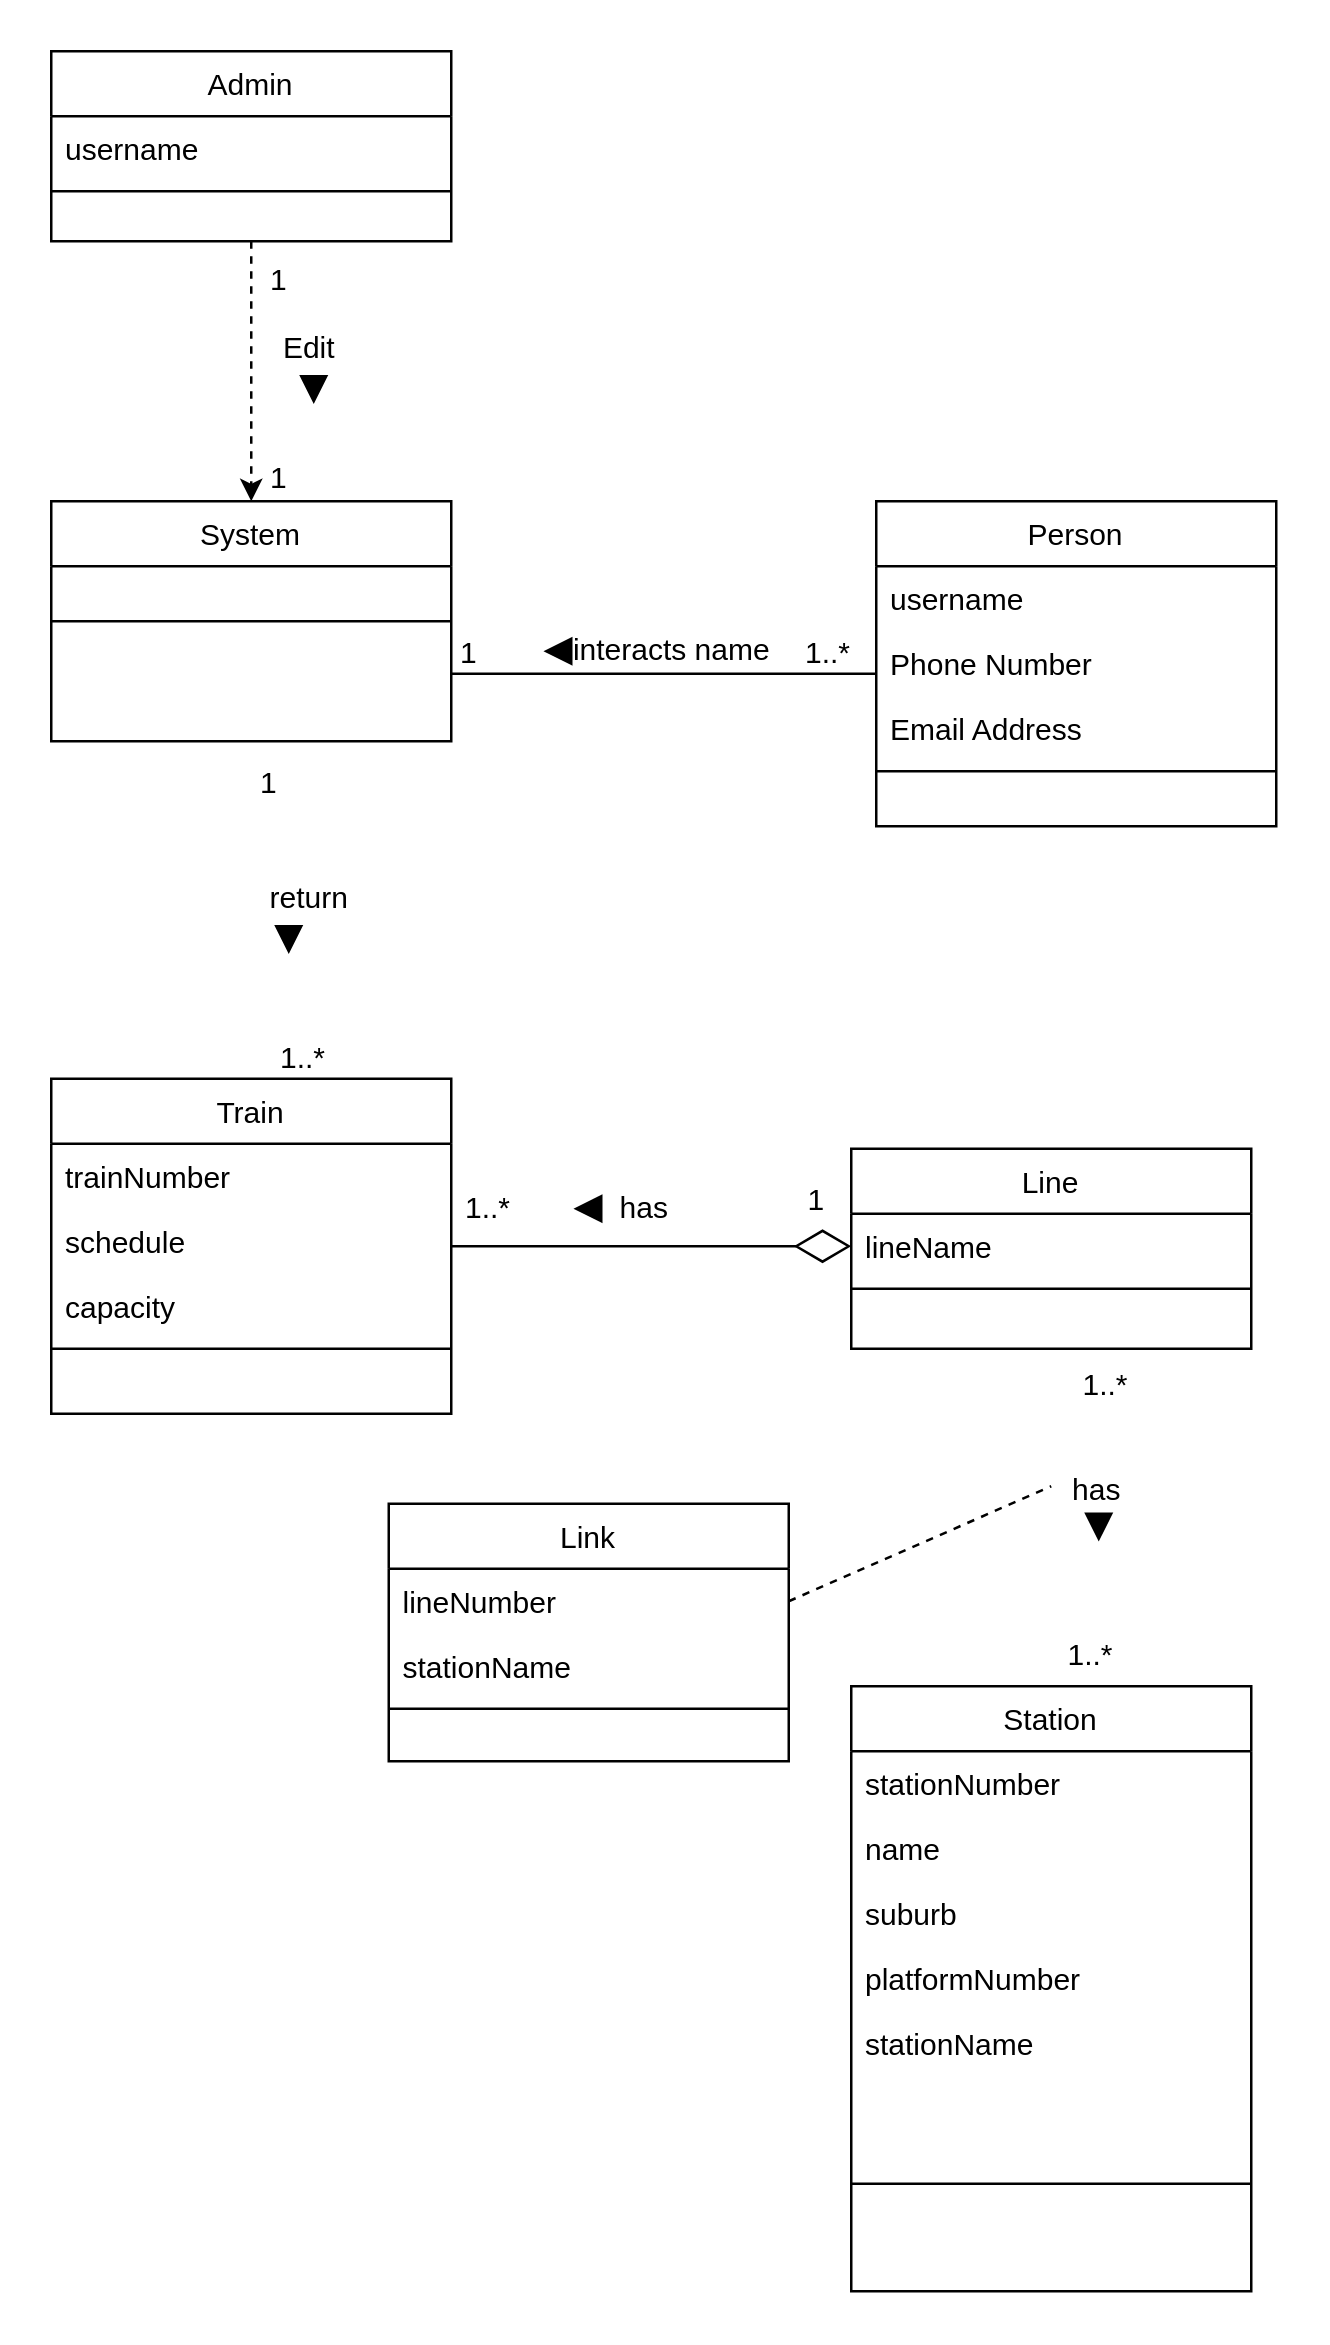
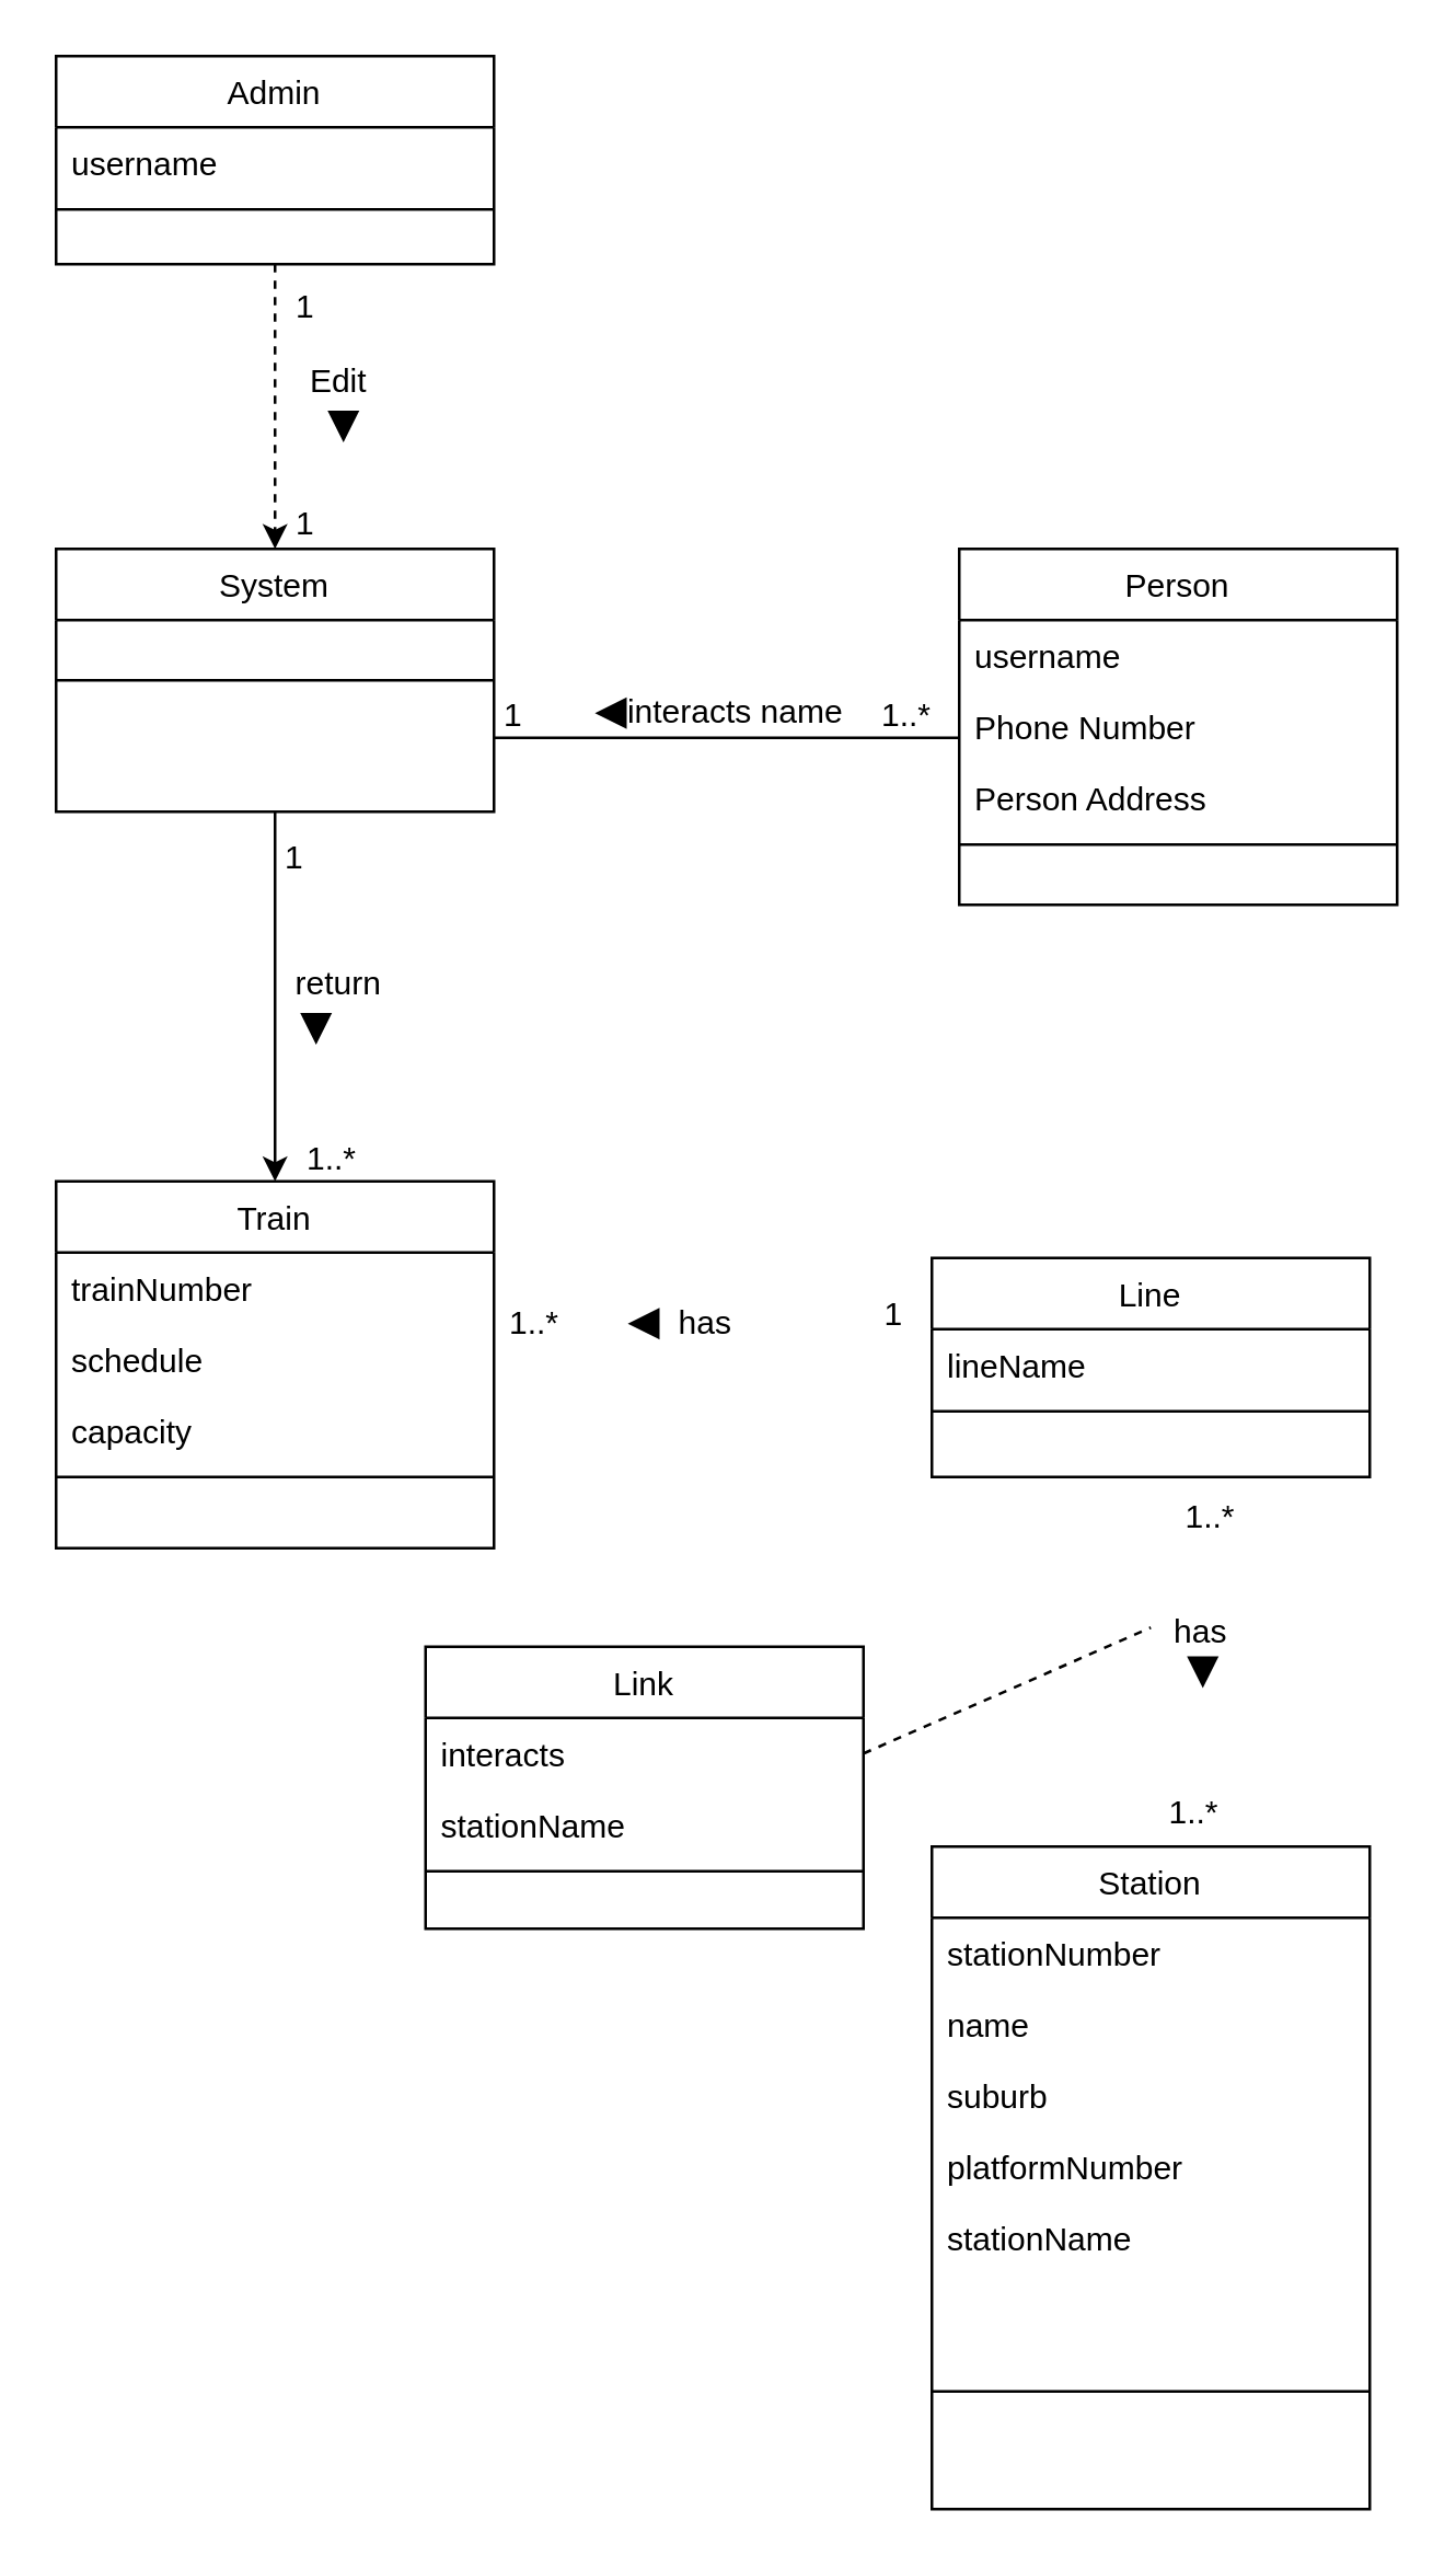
- <mxCell id="6" value="Email Address" style="text;align=left;verticalAlign=top;spacingLeft=4;spacingRight=4;overflow=hidden;rotatable=0;points=[[0,0.5],[1,0.5]];portConstraint=eastwest;rounded=0;shadow=0;html=0;" parent="3" vertex="1"><mxGeometry y="78" width="160" height="26" as="geometry" /></mxCell>
+ <mxCell id="6" value="Person Address" style="text;align=left;verticalAlign=top;spacingLeft=4;spacingRight=4;overflow=hidden;rotatable=0;points=[[0,0.5],[1,0.5]];portConstraint=eastwest;rounded=0;shadow=0;html=0;" parent="3" vertex="1"><mxGeometry y="78" width="160" height="26" as="geometry" /></mxCell>
+ <mxCell id="32" style="edgeStyle=orthogonalEdgeStyle;rounded=0;orthogonalLoop=1;jettySize=auto;html=1;exitX=0.5;exitY=1;exitDx=0;exitDy=0;entryX=0.5;entryY=0;entryDx=0;entryDy=0;" parent="1" source="33" target="16" edge="1"><mxGeometry relative="1" as="geometry"><mxPoint x="100" y="400" as="targetPoint" /></mxGeometry></mxCell>
- <mxCell id="15" style="edgeStyle=orthogonalEdgeStyle;rounded=0;orthogonalLoop=1;jettySize=auto;html=1;entryX=0;entryY=0.5;entryDx=0;entryDy=0;endArrow=diamondThin;endFill=0;endSize=20;" parent="1" source="16" target="22" edge="1"><mxGeometry relative="1" as="geometry"><mxPoint x="340" y="469" as="targetPoint" /></mxGeometry></mxCell>
- <mxCell id="42" value="lineNumber" style="text;align=left;verticalAlign=top;spacingLeft=4;spacingRight=4;overflow=hidden;rotatable=0;points=[[0,0.5],[1,0.5]];portConstraint=eastwest;rounded=0;shadow=0;html=0;" parent="41" vertex="1"><mxGeometry y="26" width="160" height="26" as="geometry" /></mxCell>
+ <mxCell id="42" value="interacts" style="text;align=left;verticalAlign=top;spacingLeft=4;spacingRight=4;overflow=hidden;rotatable=0;points=[[0,0.5],[1,0.5]];portConstraint=eastwest;rounded=0;shadow=0;html=0;" parent="41" vertex="1"><mxGeometry y="26" width="160" height="26" as="geometry" /></mxCell>
